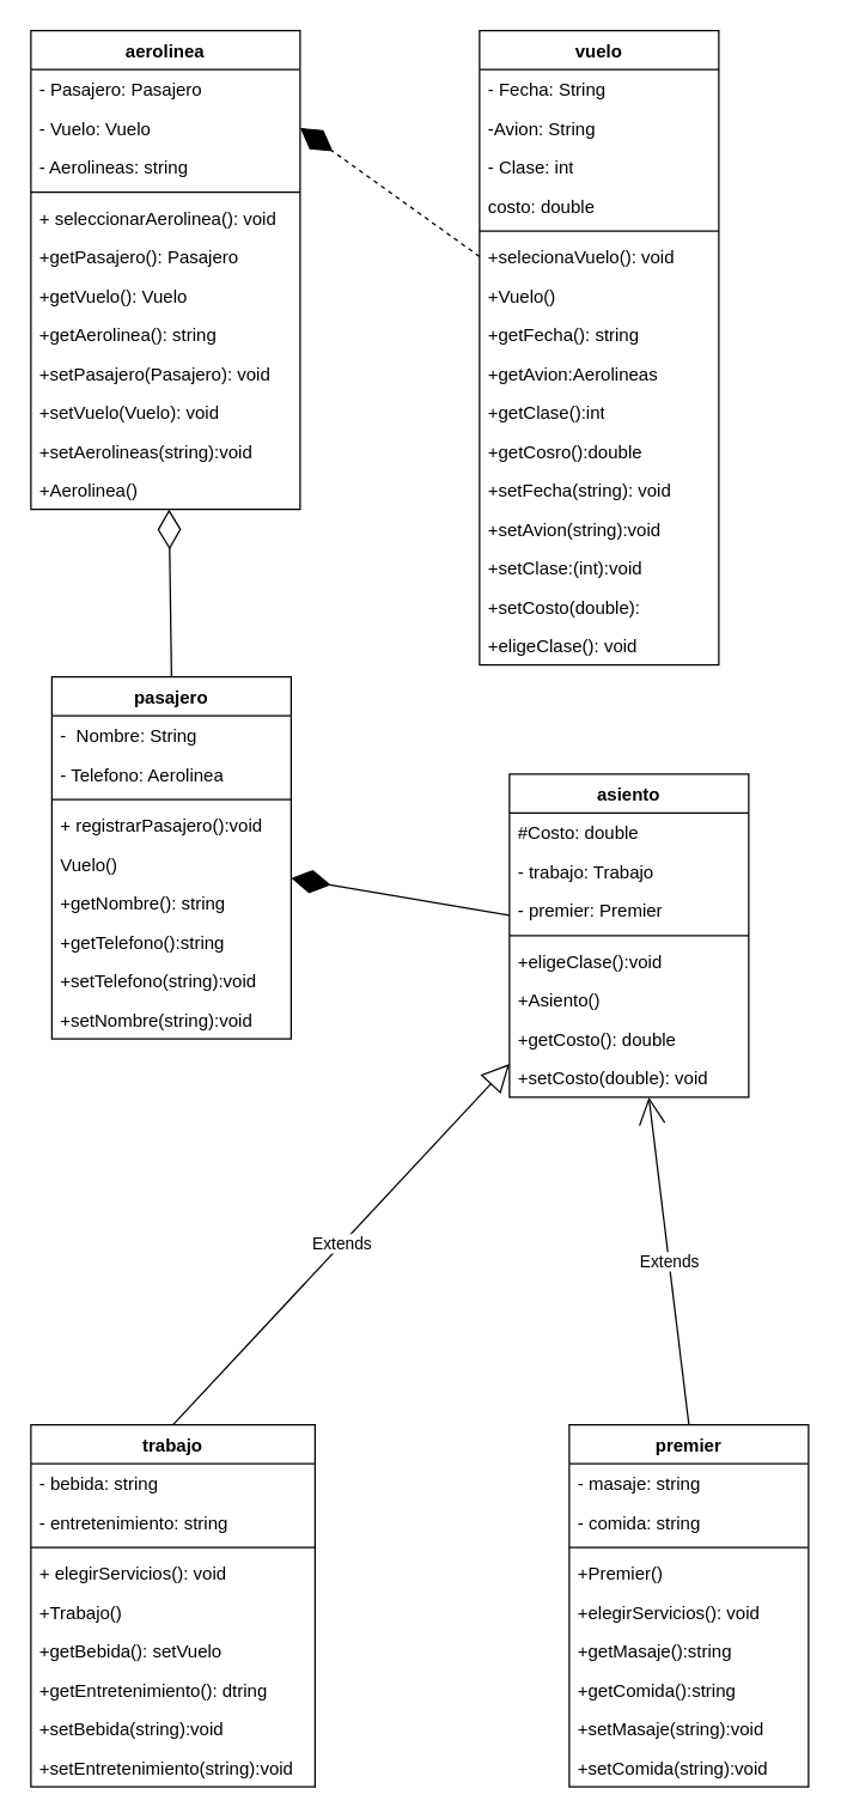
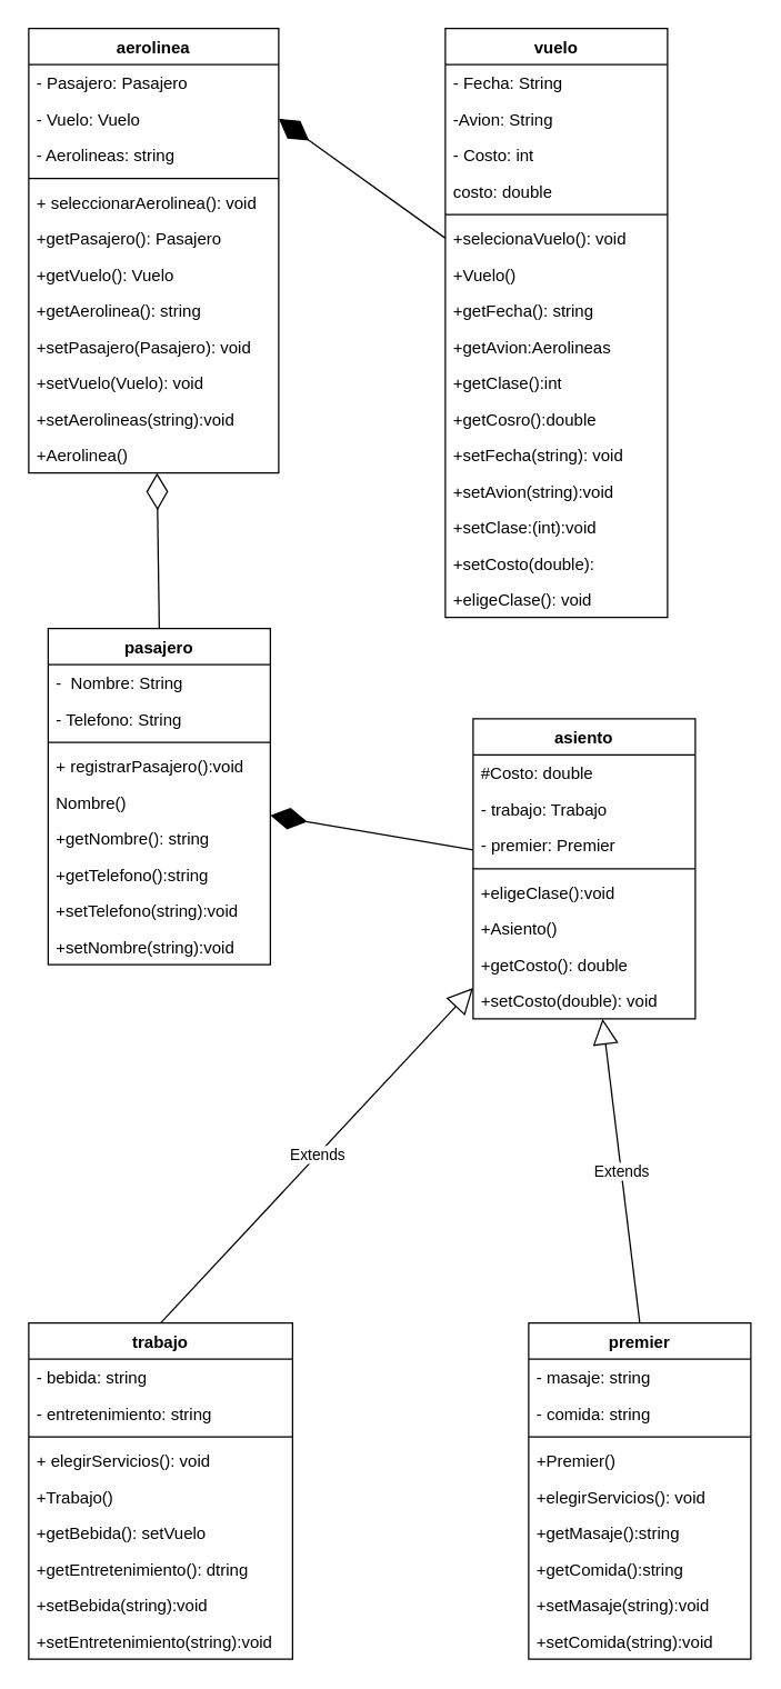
- <mxCell id="44" value="- Clase: int" style="text;strokeColor=none;fillColor=none;align=left;verticalAlign=top;spacingLeft=4;spacingRight=4;overflow=hidden;rotatable=0;points=[[0,0.5],[1,0.5]];portConstraint=eastwest;whiteSpace=wrap;html=1;" vertex="1" parent="41"><mxGeometry y="78" width="160" height="26" as="geometry" /></mxCell>
+ <mxCell id="44" value="- Costo: int" style="text;strokeColor=none;fillColor=none;align=left;verticalAlign=top;spacingLeft=4;spacingRight=4;overflow=hidden;rotatable=0;points=[[0,0.5],[1,0.5]];portConstraint=eastwest;whiteSpace=wrap;html=1;" vertex="1" parent="41"><mxGeometry y="78" width="160" height="26" as="geometry" /></mxCell>
- <mxCell id="71" value="" style="endArrow=diamondThin;endFill=1;endSize=24;html=1;rounded=0;exitX=0;exitY=0.5;exitDx=0;exitDy=0;entryX=1;entryY=0.5;entryDx=0;entryDy=0;dashed=1;" parent="1" source="47" target="60" edge="1"><mxGeometry width="160" relative="1" as="geometry"><mxPoint x="-70" y="252" as="sourcePoint" /><mxPoint x="150" y="182" as="targetPoint" /></mxGeometry></mxCell>
+ <mxCell id="71" value="" style="endArrow=diamondThin;endFill=1;endSize=24;html=1;rounded=0;exitX=0;exitY=0.5;exitDx=0;exitDy=0;entryX=1;entryY=0.5;entryDx=0;entryDy=0;" parent="1" source="47" target="60" edge="1"><mxGeometry width="160" relative="1" as="geometry"><mxPoint x="-70" y="252" as="sourcePoint" /><mxPoint x="150" y="182" as="targetPoint" /></mxGeometry></mxCell>
- <mxCell id="33" value="- Telefono: Aerolinea" style="text;strokeColor=none;fillColor=none;align=left;verticalAlign=top;spacingLeft=4;spacingRight=4;overflow=hidden;rotatable=0;points=[[0,0.5],[1,0.5]];portConstraint=eastwest;whiteSpace=wrap;html=1;" parent="31" vertex="1"><mxGeometry y="52" width="160" height="26" as="geometry" /></mxCell>
+ <mxCell id="33" value="- Telefono: String" style="text;strokeColor=none;fillColor=none;align=left;verticalAlign=top;spacingLeft=4;spacingRight=4;overflow=hidden;rotatable=0;points=[[0,0.5],[1,0.5]];portConstraint=eastwest;whiteSpace=wrap;html=1;" parent="31" vertex="1"><mxGeometry y="52" width="160" height="26" as="geometry" /></mxCell>
- <mxCell id="36" value="Vuelo()" style="text;strokeColor=none;fillColor=none;align=left;verticalAlign=top;spacingLeft=4;spacingRight=4;overflow=hidden;rotatable=0;points=[[0,0.5],[1,0.5]];portConstraint=eastwest;whiteSpace=wrap;html=1;" vertex="1" parent="31"><mxGeometry y="112" width="160" height="26" as="geometry" /></mxCell>
+ <mxCell id="36" value="Nombre()" style="text;strokeColor=none;fillColor=none;align=left;verticalAlign=top;spacingLeft=4;spacingRight=4;overflow=hidden;rotatable=0;points=[[0,0.5],[1,0.5]];portConstraint=eastwest;whiteSpace=wrap;html=1;" vertex="1" parent="31"><mxGeometry y="112" width="160" height="26" as="geometry" /></mxCell>
- <mxCell id="75" value="Extends" style="endArrow=open;endSize=16;endFill=0;html=1;rounded=0;exitX=0.5;exitY=0;exitDx=0;exitDy=0;" parent="1" source="12" target="22" edge="1"><mxGeometry width="160" relative="1" as="geometry"><mxPoint x="-100" y="866" as="sourcePoint" /><mxPoint x="60" y="866" as="targetPoint" /></mxGeometry></mxCell>
+ <mxCell id="75" value="Extends" style="endArrow=block;endSize=16;endFill=0;html=1;rounded=0;exitX=0.5;exitY=0;exitDx=0;exitDy=0;" parent="1" source="12" target="22" edge="1"><mxGeometry width="160" relative="1" as="geometry"><mxPoint x="-100" y="866" as="sourcePoint" /><mxPoint x="60" y="866" as="targetPoint" /></mxGeometry></mxCell>
